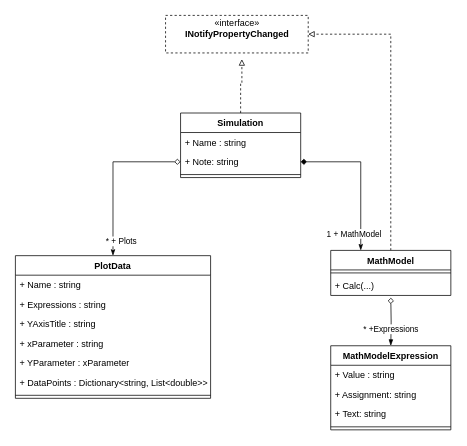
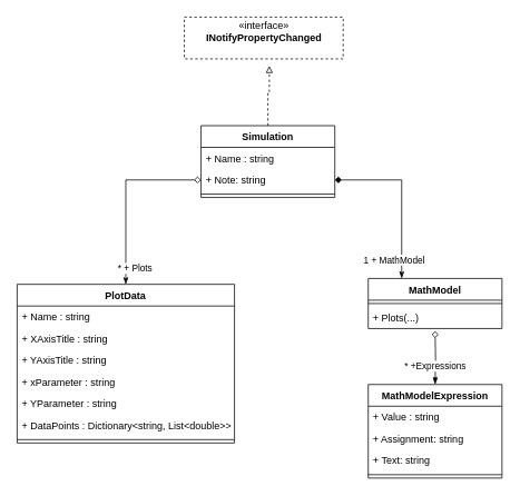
- <mxCell id="2" style="edgeStyle=orthogonalEdgeStyle;rounded=0;sketch=0;orthogonalLoop=1;jettySize=auto;html=1;shadow=0;startArrow=none;startFill=0;endArrow=block;endFill=0;dashed=1;entryX=1;entryY=0.5;entryDx=0;entryDy=0;exitX=0.5;exitY=0;exitDx=0;exitDy=0;" parent="1" source="5" target="13" edge="1"><mxGeometry relative="1" as="geometry"><mxPoint x="550" y="180" as="sourcePoint" /></mxGeometry></mxCell>
- <mxCell id="7" value="+ Calc(...)" style="text;strokeColor=none;fillColor=none;align=left;verticalAlign=top;spacingLeft=4;spacingRight=4;overflow=hidden;rotatable=0;points=[[0,0.5],[1,0.5]];portConstraint=eastwest;" parent="5" vertex="1"><mxGeometry y="34" width="160" height="26" as="geometry" /></mxCell>
+ <mxCell id="7" value="+ Plots(...)" style="text;strokeColor=none;fillColor=none;align=left;verticalAlign=top;spacingLeft=4;spacingRight=4;overflow=hidden;rotatable=0;points=[[0,0.5],[1,0.5]];portConstraint=eastwest;" parent="5" vertex="1"><mxGeometry y="34" width="160" height="26" as="geometry" /></mxCell>
- <mxCell id="23" value="+ Expressions : string" style="text;strokeColor=none;fillColor=none;align=left;verticalAlign=top;spacingLeft=4;spacingRight=4;overflow=hidden;rotatable=0;points=[[0,0.5],[1,0.5]];portConstraint=eastwest;" parent="21" vertex="1"><mxGeometry y="52" width="260" height="26" as="geometry" /></mxCell>
+ <mxCell id="23" value="+ XAxisTitle : string" style="text;strokeColor=none;fillColor=none;align=left;verticalAlign=top;spacingLeft=4;spacingRight=4;overflow=hidden;rotatable=0;points=[[0,0.5],[1,0.5]];portConstraint=eastwest;" parent="21" vertex="1"><mxGeometry y="52" width="260" height="26" as="geometry" /></mxCell>
- <mxCell id="26" value="+ YParameter : xParameter" style="text;strokeColor=none;fillColor=none;align=left;verticalAlign=top;spacingLeft=4;spacingRight=4;overflow=hidden;rotatable=0;points=[[0,0.5],[1,0.5]];portConstraint=eastwest;" parent="21" vertex="1"><mxGeometry y="130" width="260" height="26" as="geometry" /></mxCell>
+ <mxCell id="26" value="+ YParameter : string" style="text;strokeColor=none;fillColor=none;align=left;verticalAlign=top;spacingLeft=4;spacingRight=4;overflow=hidden;rotatable=0;points=[[0,0.5],[1,0.5]];portConstraint=eastwest;" parent="21" vertex="1"><mxGeometry y="130" width="260" height="26" as="geometry" /></mxCell>
